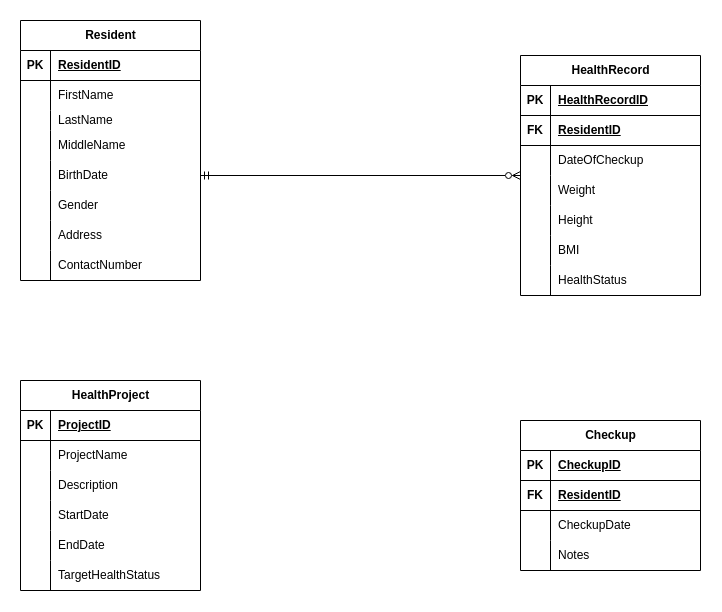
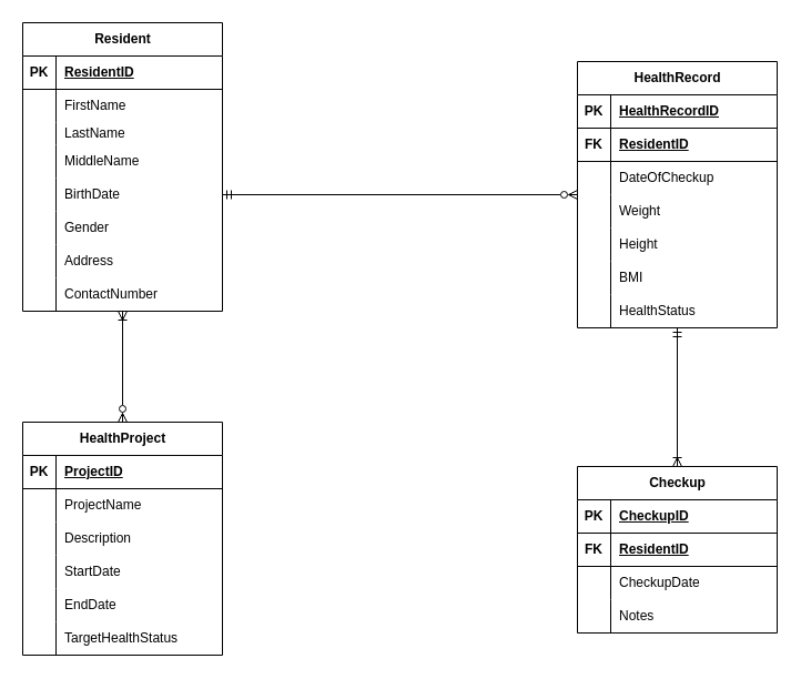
+ <mxCell id="2" style="edgeStyle=orthogonalEdgeStyle;rounded=0;orthogonalLoop=1;jettySize=auto;html=1;endArrow=ERzeroToMany;endFill=0;startArrow=ERoneToMany;startFill=0;" edge="1" parent="1" source="3" target="64"><mxGeometry relative="1" as="geometry" /></mxCell>
+ <mxCell id="28" style="edgeStyle=orthogonalEdgeStyle;rounded=0;orthogonalLoop=1;jettySize=auto;html=1;endArrow=ERoneToMany;endFill=0;startArrow=ERmandOne;startFill=0;" edge="1" parent="1" source="29" target="51"><mxGeometry relative="1" as="geometry" /></mxCell>
